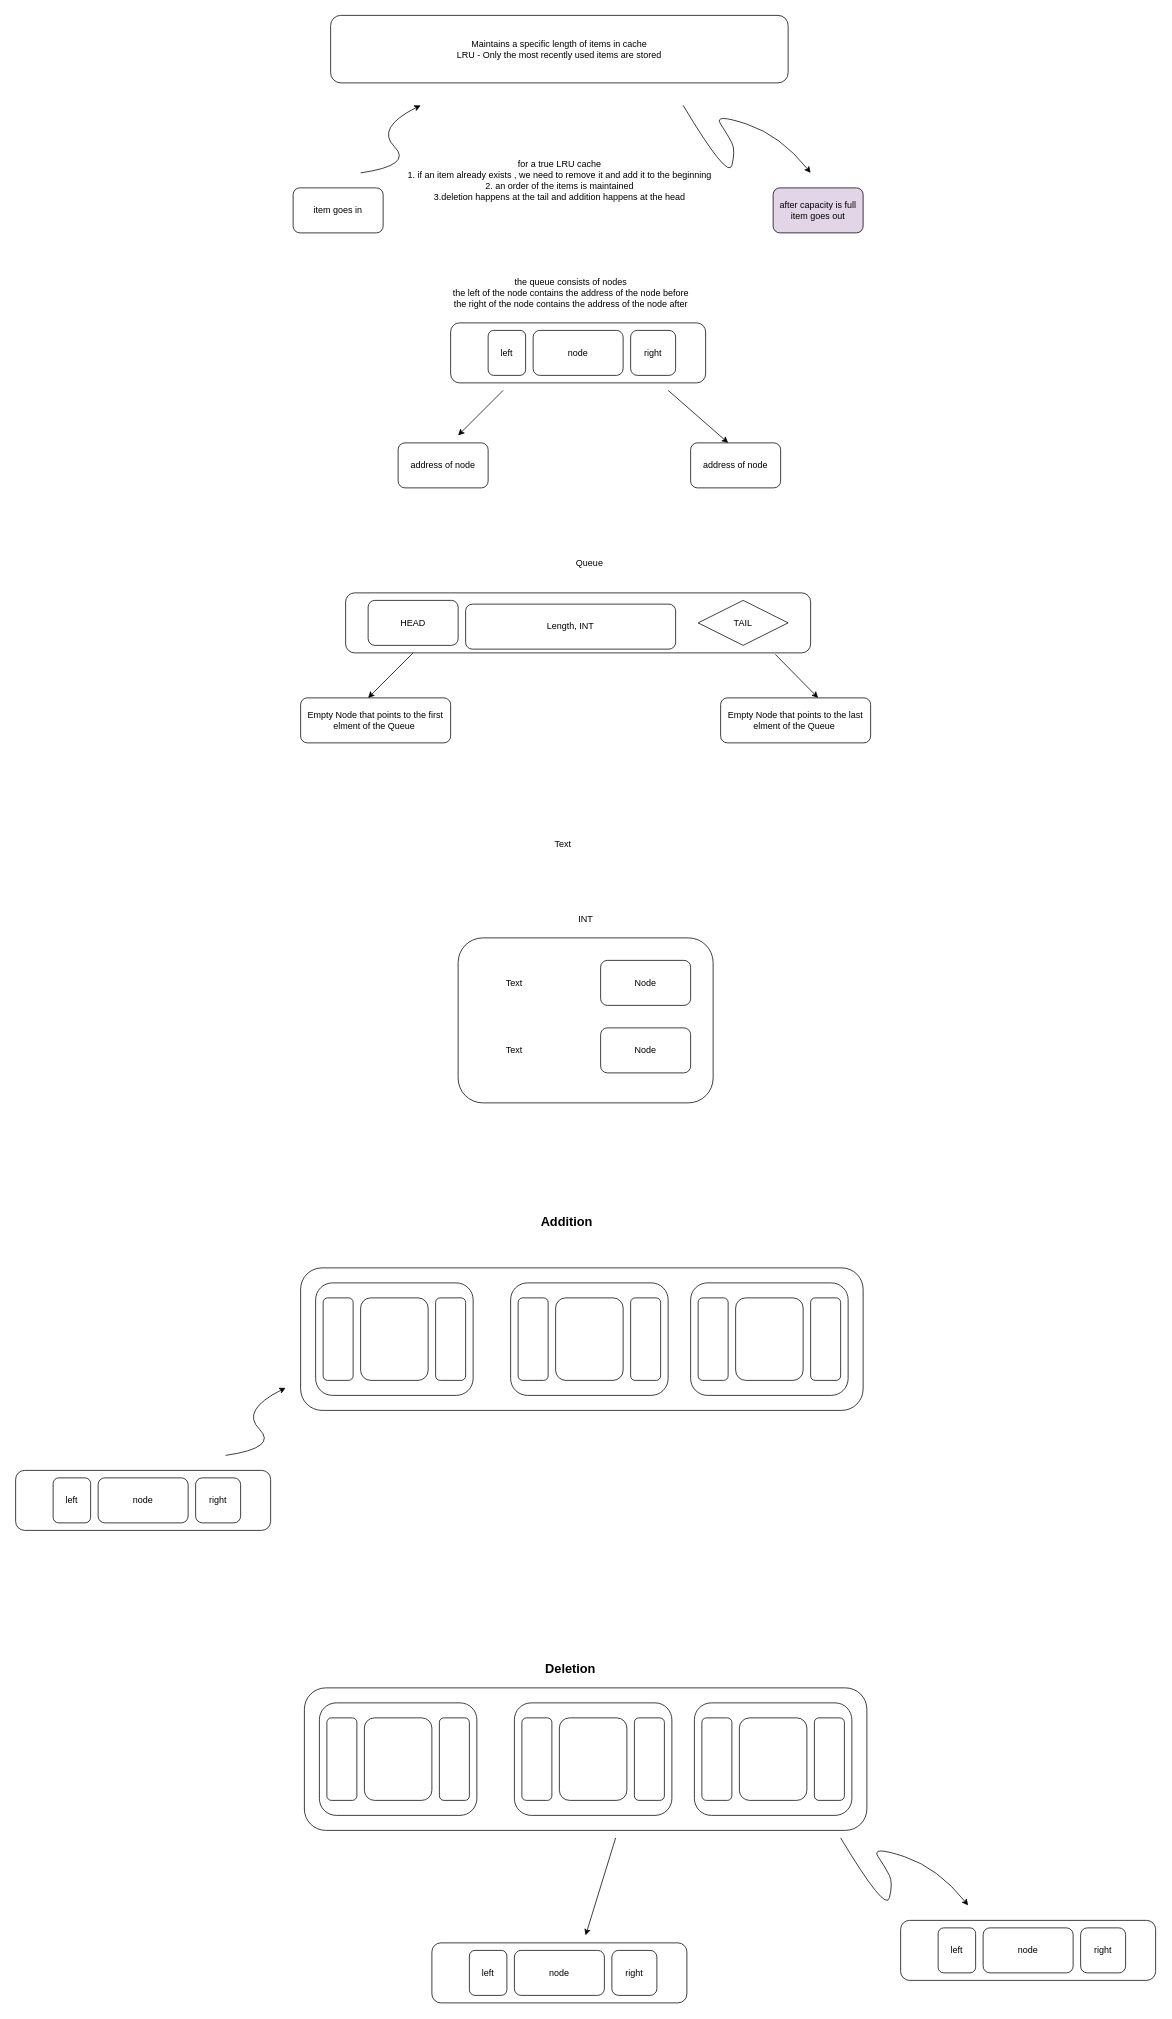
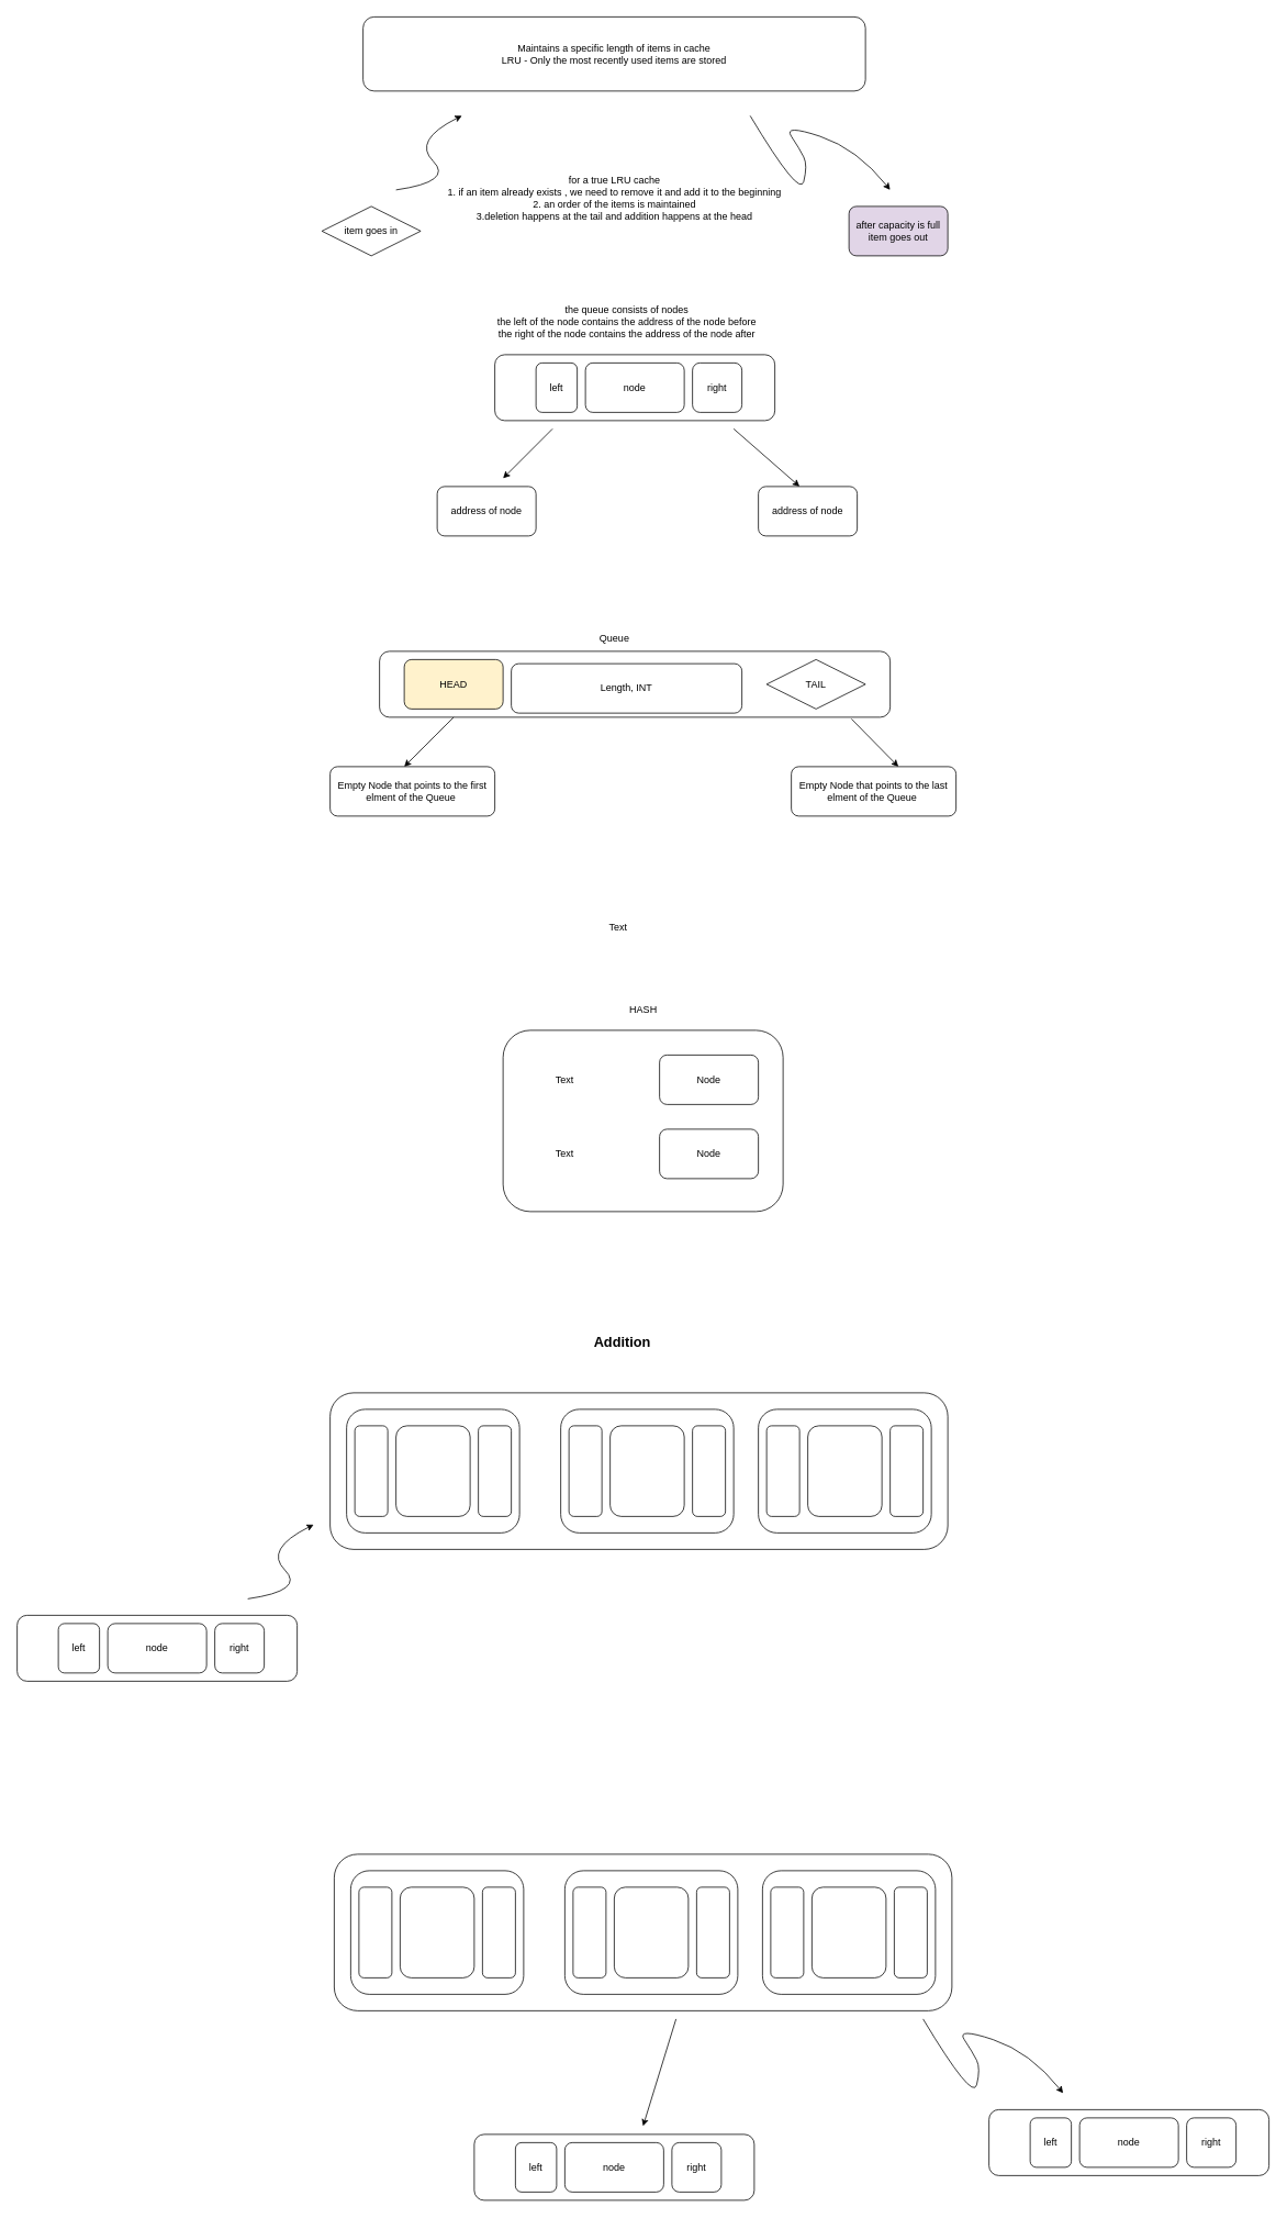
- <mxCell id="3" value="item goes in" style="rounded=1;whiteSpace=wrap;html=1;" vertex="1" parent="1"><mxGeometry x="390" y="250" width="120" height="60" as="geometry" /></mxCell>
+ <mxCell id="3" value="item goes in" style="rhombus;whiteSpace=wrap;html=1;" vertex="1" parent="1"><mxGeometry x="390" y="250" width="120" height="60" as="geometry" /></mxCell>
- <mxCell id="18" value="Queue" style="text;html=1;align=center;verticalAlign=middle;resizable=0;points=[];autosize=1;strokeColor=none;fillColor=none;" vertex="1" parent="1"><mxGeometry x="755" y="735" width="60" height="30" as="geometry" /></mxCell>
+ <mxCell id="18" value="Queue" style="text;html=1;align=center;verticalAlign=middle;resizable=0;points=[];autosize=1;strokeColor=none;fillColor=none;" vertex="1" parent="1"><mxGeometry x="715" y="760" width="60" height="30" as="geometry" /></mxCell>
- <mxCell id="20" value="HEAD" style="rounded=1;whiteSpace=wrap;html=1;" vertex="1" parent="1"><mxGeometry x="490" y="800" width="120" height="60" as="geometry" /></mxCell>
+ <mxCell id="20" value="HEAD" style="rounded=1;whiteSpace=wrap;html=1;fillColor=#fff2cc;" vertex="1" parent="1"><mxGeometry x="490" y="800" width="120" height="60" as="geometry" /></mxCell>
- <mxCell id="27" value="INT" style="text;html=1;align=center;verticalAlign=middle;resizable=0;points=[];autosize=1;strokeColor=none;fillColor=none;" vertex="1" parent="1"><mxGeometry x="750" y="1210" width="60" height="30" as="geometry" /></mxCell>
+ <mxCell id="27" value="HASH" style="text;html=1;align=center;verticalAlign=middle;resizable=0;points=[];autosize=1;strokeColor=none;fillColor=none;" vertex="1" parent="1"><mxGeometry x="750" y="1210" width="60" height="30" as="geometry" /></mxCell>
- <mxCell id="65" value="&lt;span style=&quot;font-size: 17px;&quot;&gt;&lt;b&gt;Deletion&lt;/b&gt;&lt;/span&gt;" style="text;html=1;strokeColor=none;fillColor=none;align=center;verticalAlign=middle;whiteSpace=wrap;rounded=0;" vertex="1" parent="1"><mxGeometry x="730" y="2210" width="60" height="30" as="geometry" /></mxCell>
